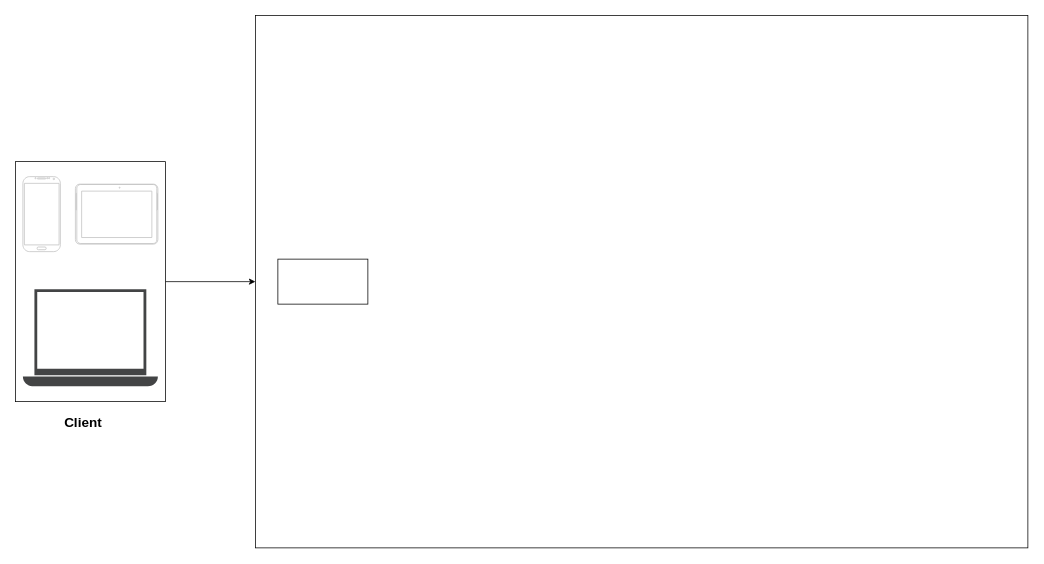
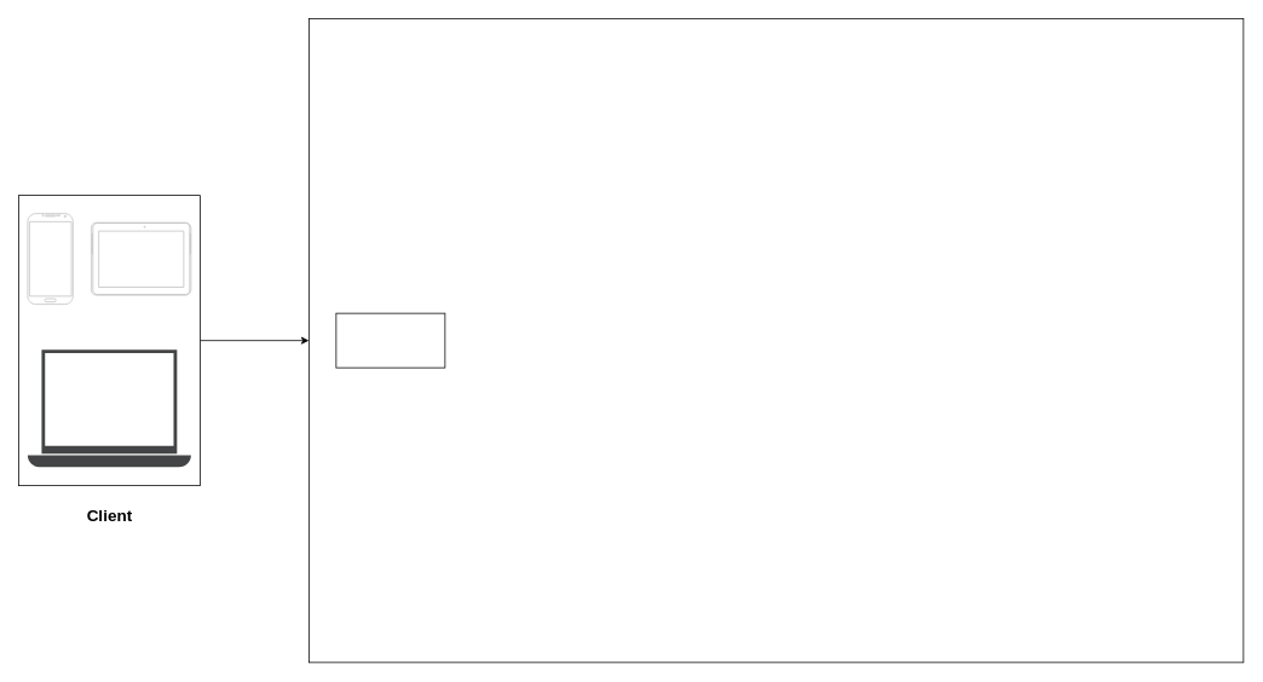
- <mxCell id="7" value="&lt;font style=&quot;font-size: 18px;&quot;&gt;&lt;b&gt;Client&lt;/b&gt;&lt;/font&gt;" style="text;html=1;align=center;verticalAlign=middle;resizable=0;points=[];autosize=1;strokeColor=none;fillColor=none;" vertex="1" parent="1"><mxGeometry x="75" y="543" width="70" height="40" as="geometry" /></mxCell>
+ <mxCell id="7" value="&lt;font style=&quot;font-size: 18px;&quot;&gt;&lt;b&gt;Client&lt;/b&gt;&lt;/font&gt;" style="text;html=1;align=center;verticalAlign=middle;resizable=0;points=[];autosize=1;strokeColor=none;fillColor=none;" vertex="1" parent="1"><mxGeometry x="85" y="548" width="70" height="40" as="geometry" /></mxCell>
